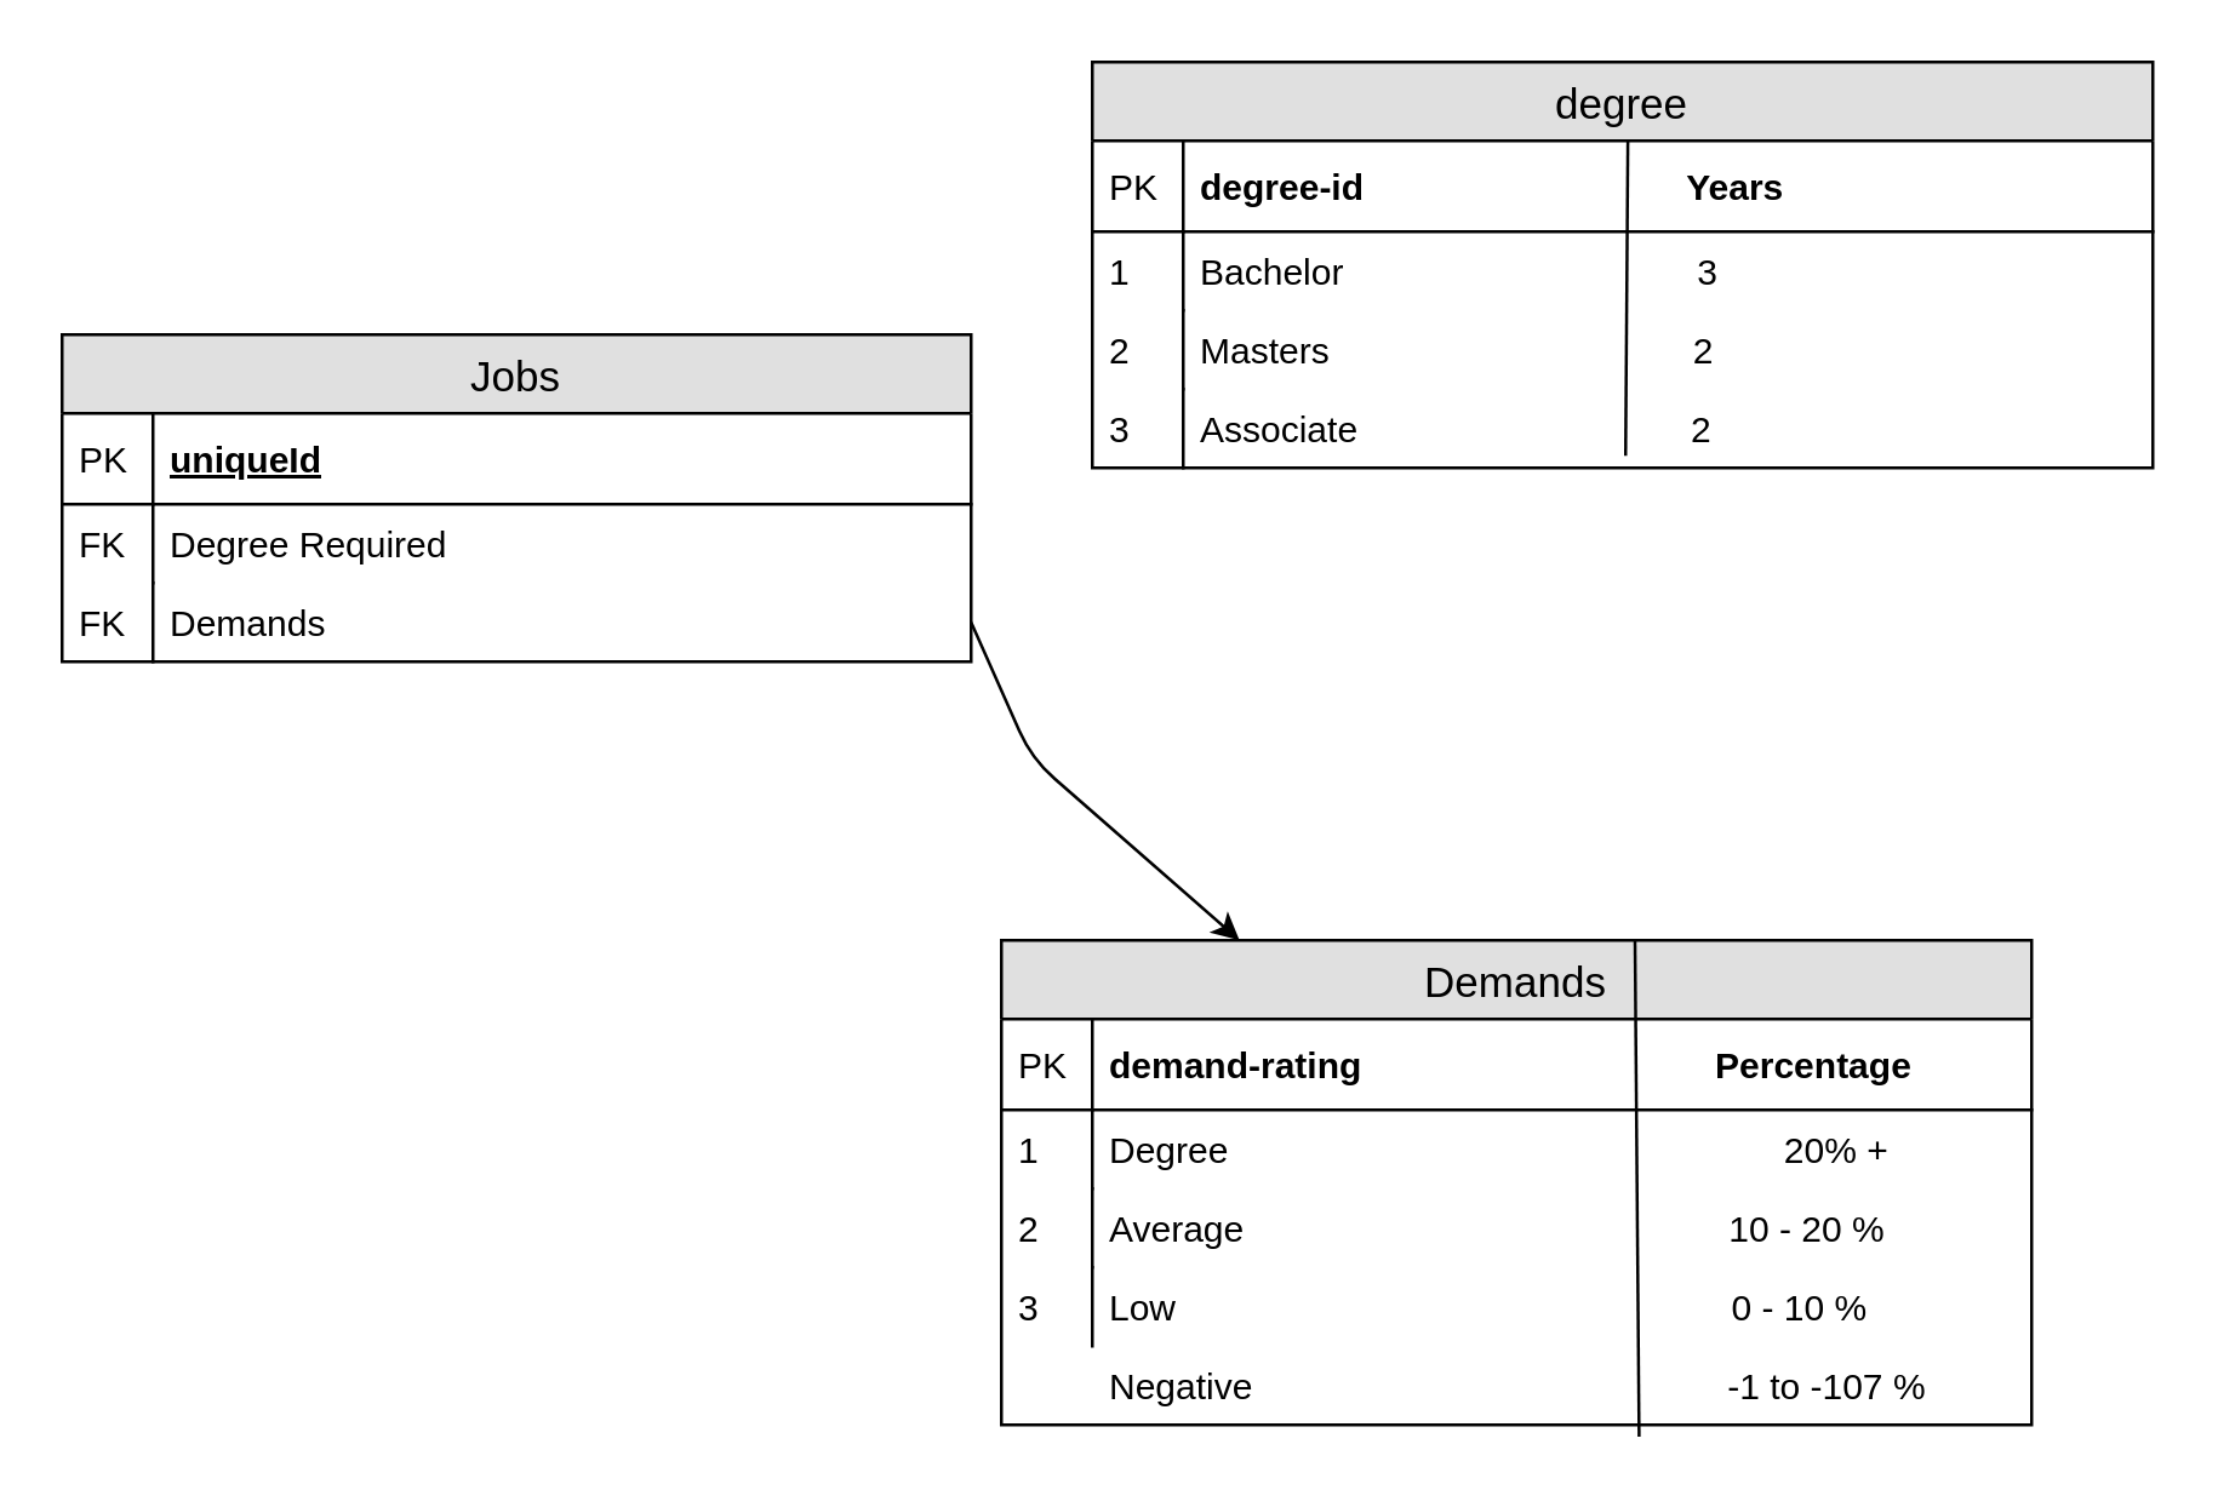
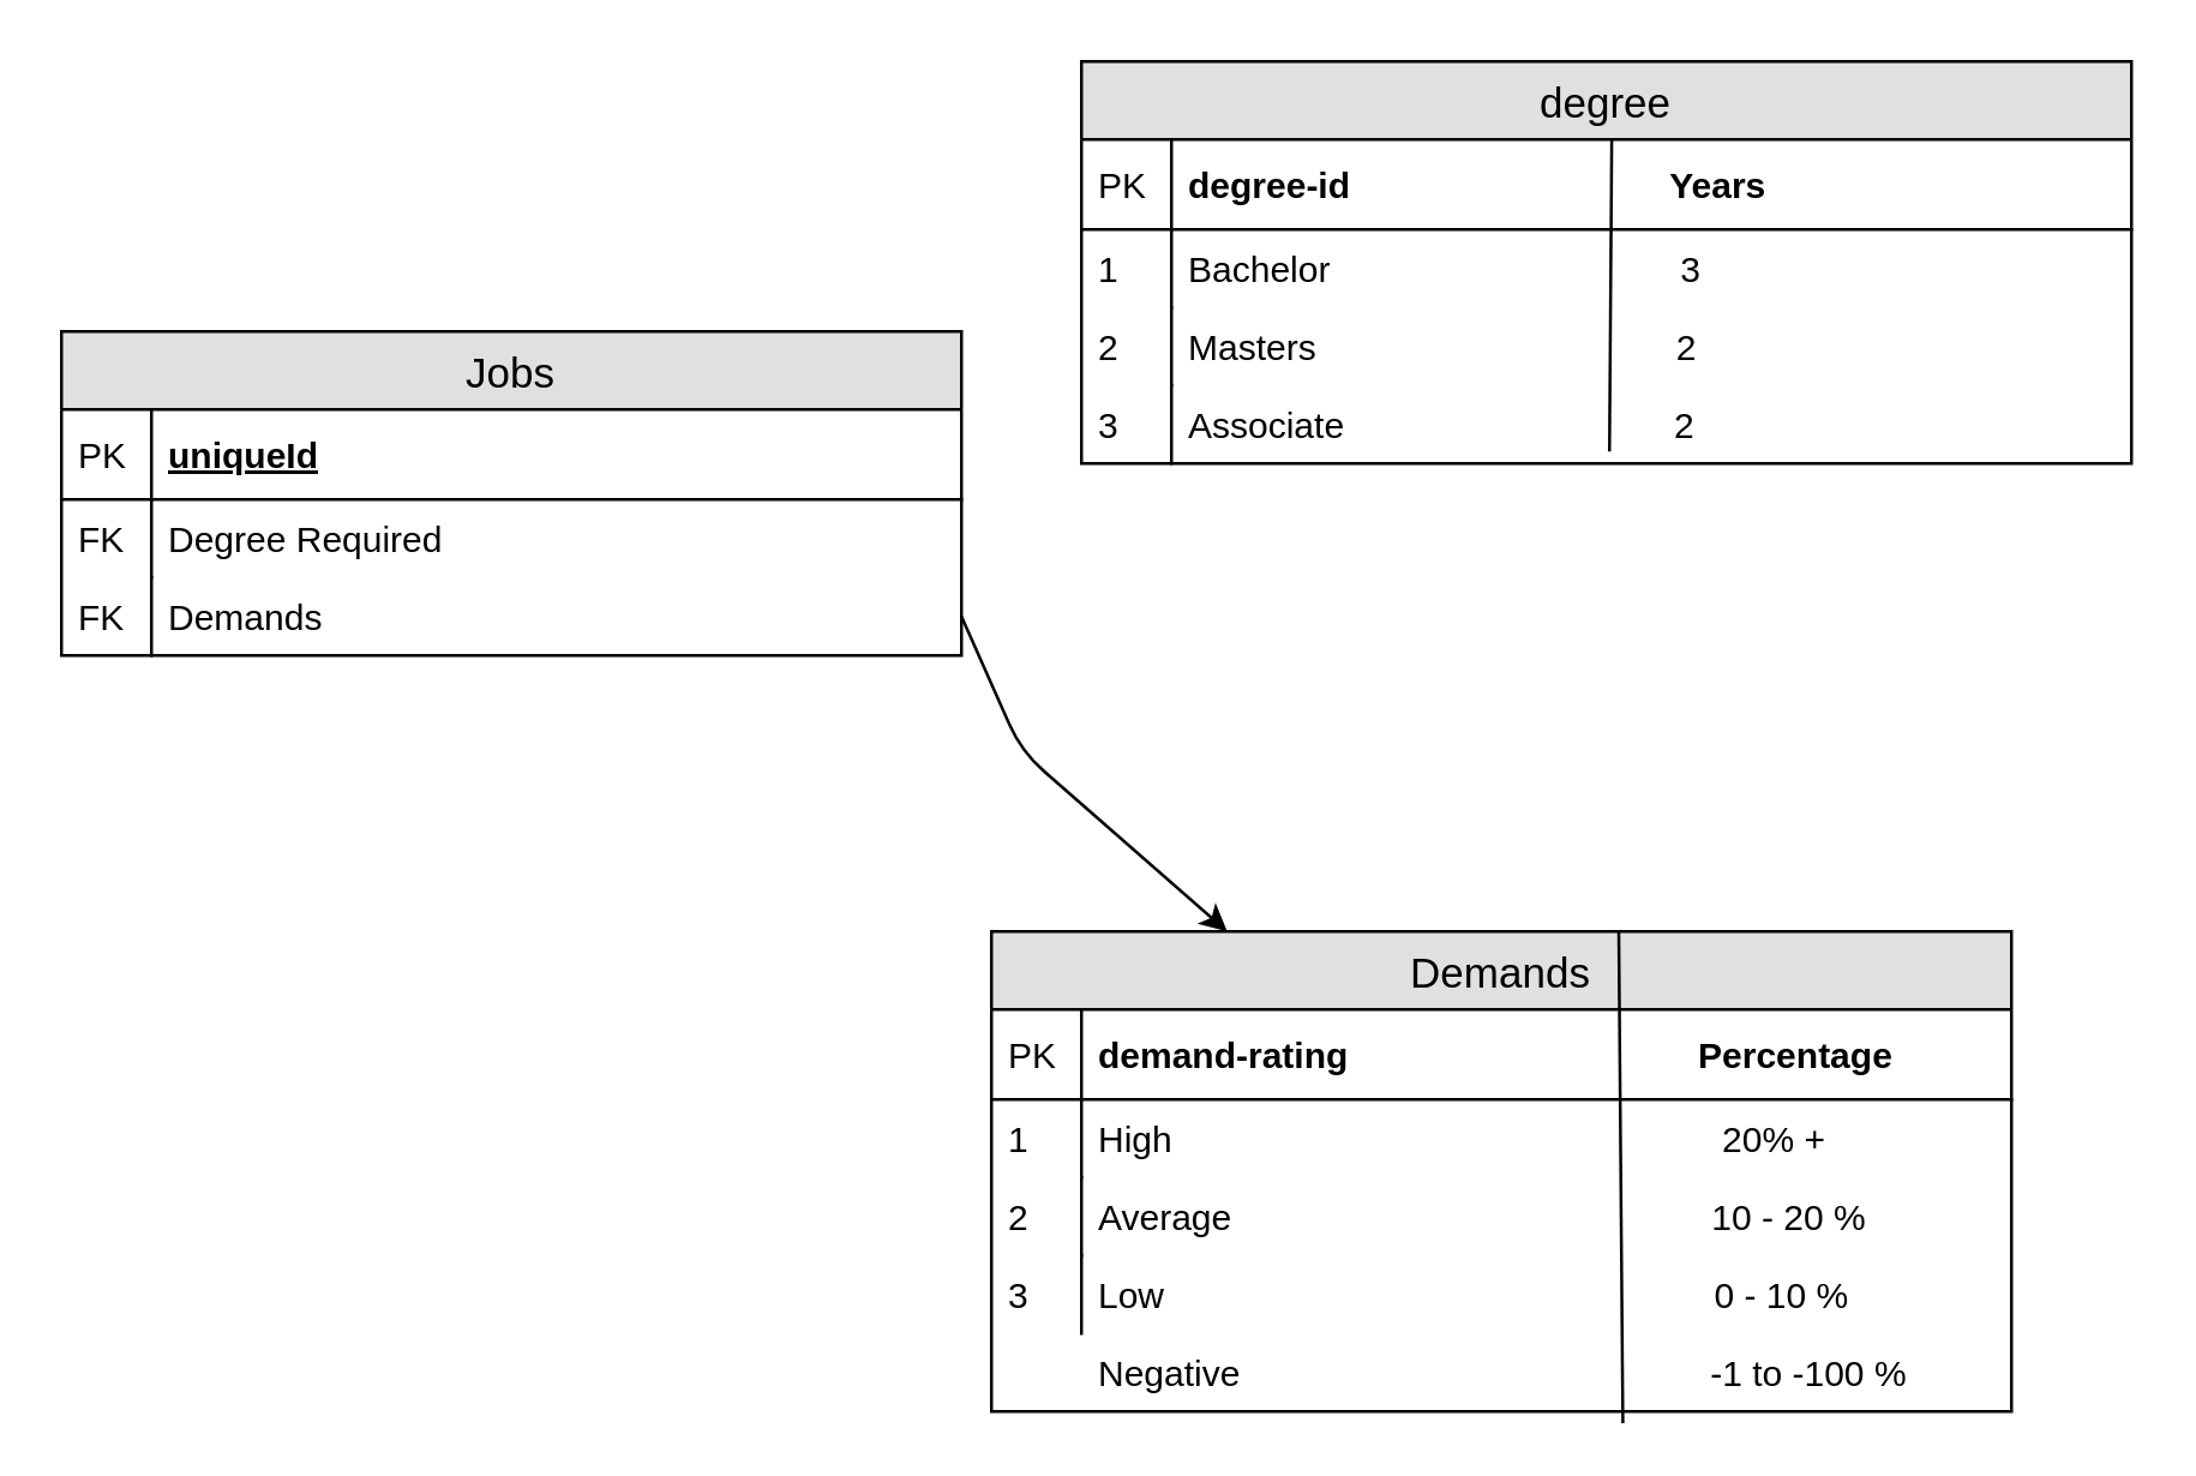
- <mxCell id="22" value="Degree                                                       20% +" style="shape=partialRectangle;top=0;left=0;right=0;bottom=0;align=left;verticalAlign=top;fillColor=none;spacingLeft=34;spacingRight=4;overflow=hidden;rotatable=0;points=[[0,0.5],[1,0.5]];portConstraint=eastwest;dropTarget=0;fontSize=12;" parent="19" vertex="1"><mxGeometry y="56" width="340" height="26" as="geometry" /></mxCell>
+ <mxCell id="22" value="High                                                       20% +" style="shape=partialRectangle;top=0;left=0;right=0;bottom=0;align=left;verticalAlign=top;fillColor=none;spacingLeft=34;spacingRight=4;overflow=hidden;rotatable=0;points=[[0,0.5],[1,0.5]];portConstraint=eastwest;dropTarget=0;fontSize=12;" parent="19" vertex="1"><mxGeometry y="56" width="340" height="26" as="geometry" /></mxCell>
- <mxCell id="28" value="Negative                                               -1 to -107 %" style="shape=partialRectangle;top=0;left=0;right=0;bottom=0;align=left;verticalAlign=top;fillColor=none;spacingLeft=34;spacingRight=4;overflow=hidden;rotatable=0;points=[[0,0.5],[1,0.5]];portConstraint=eastwest;dropTarget=0;fontSize=12;" vertex="1" parent="19"><mxGeometry y="134" width="340" height="26" as="geometry" /></mxCell>
+ <mxCell id="28" value="Negative                                               -1 to -100 %" style="shape=partialRectangle;top=0;left=0;right=0;bottom=0;align=left;verticalAlign=top;fillColor=none;spacingLeft=34;spacingRight=4;overflow=hidden;rotatable=0;points=[[0,0.5],[1,0.5]];portConstraint=eastwest;dropTarget=0;fontSize=12;" vertex="1" parent="19"><mxGeometry y="134" width="340" height="26" as="geometry" /></mxCell>
